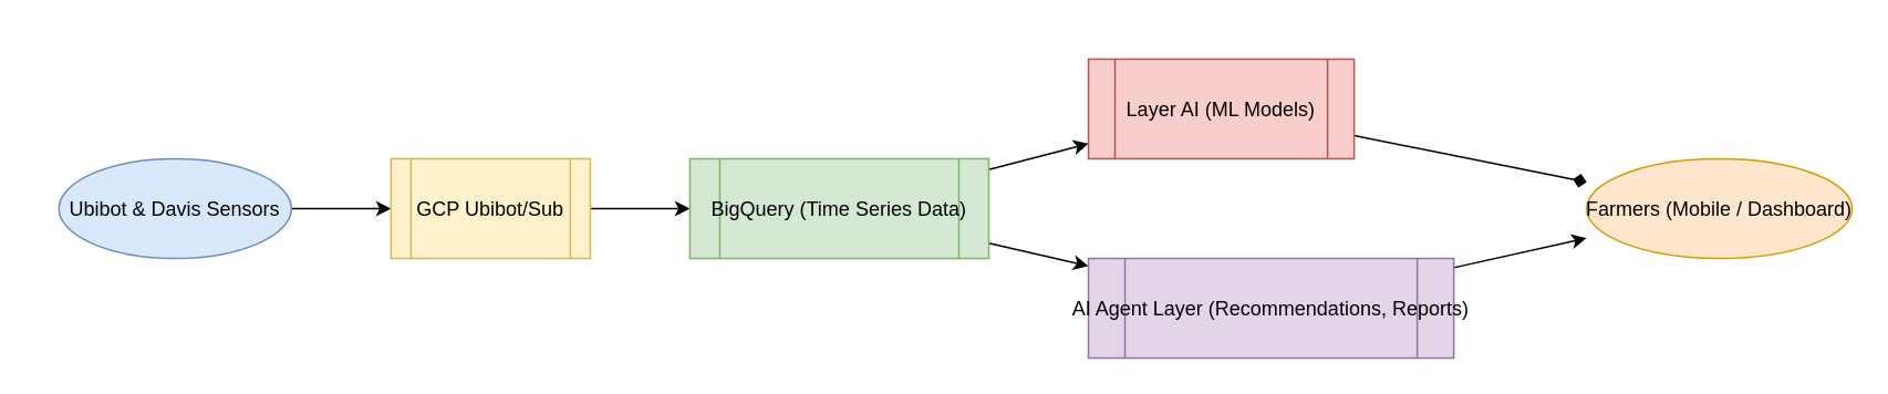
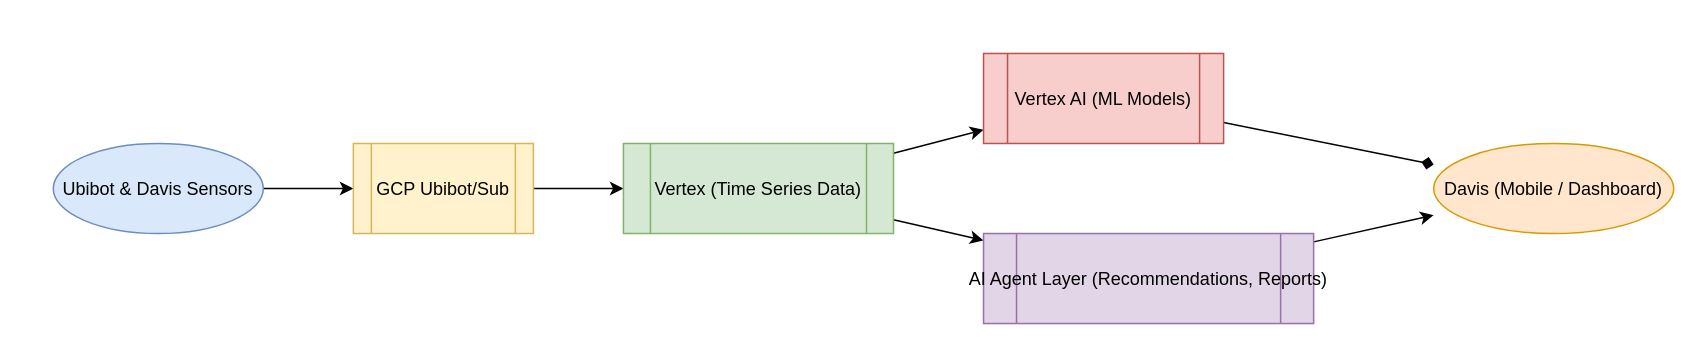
- <mxCell id="10" value="Layer AI (ML Models)" style="shape=process;fillColor=#f8cecc;strokeColor=#b85450;" parent="1" vertex="1"><mxGeometry x="640" y="20" width="160" height="60" as="geometry" /></mxCell>
+ <mxCell id="10" value="Vertex AI (ML Models)" style="shape=process;fillColor=#f8cecc;strokeColor=#b85450;" parent="1" vertex="1"><mxGeometry x="640" y="20" width="160" height="60" as="geometry" /></mxCell>
- <mxCell id="8" value="BigQuery (Time Series Data)" style="shape=process;fillColor=#d5e8d4;strokeColor=#82b366;" parent="1" vertex="1"><mxGeometry x="400" y="80" width="180" height="60" as="geometry" /></mxCell>
+ <mxCell id="8" value="Vertex (Time Series Data)" style="shape=process;fillColor=#d5e8d4;strokeColor=#82b366;" parent="1" vertex="1"><mxGeometry x="400" y="80" width="180" height="60" as="geometry" /></mxCell>
- <mxCell id="13" value="Farmers (Mobile / Dashboard)" style="shape=ellipse;fillColor=#ffe6cc;strokeColor=#d79b00;" parent="1" vertex="1"><mxGeometry x="940" y="80" width="160" height="60" as="geometry" /></mxCell>
+ <mxCell id="13" value="Davis (Mobile / Dashboard)" style="shape=ellipse;fillColor=#ffe6cc;strokeColor=#d79b00;" parent="1" vertex="1"><mxGeometry x="940" y="80" width="160" height="60" as="geometry" /></mxCell>
